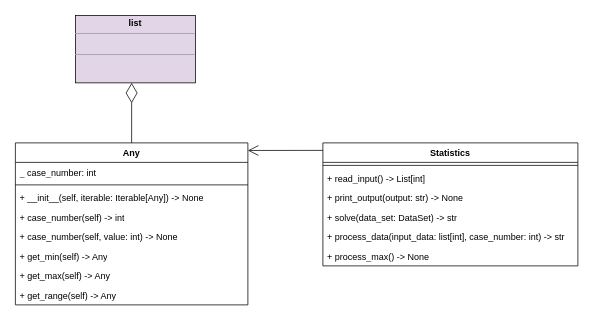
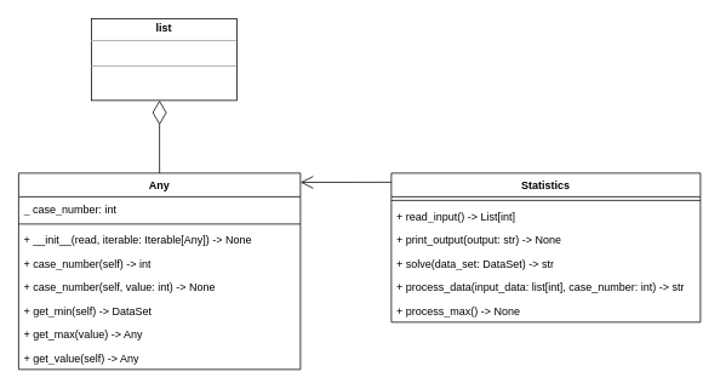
- <mxCell id="21" value="&lt;p style=&quot;margin:0px;margin-top:4px;text-align:center;&quot;&gt;&lt;b&gt;list&lt;/b&gt;&lt;/p&gt;&lt;hr size=&quot;1&quot;&gt;&lt;p style=&quot;margin:0px;margin-left:4px;&quot;&gt;&lt;br&gt;&lt;/p&gt;&lt;hr size=&quot;1&quot;&gt;&lt;p style=&quot;margin:0px;margin-left:4px;&quot;&gt;&lt;br&gt;&lt;/p&gt;" style="verticalAlign=top;align=left;overflow=fill;fontSize=12;fontFamily=Helvetica;html=1;whiteSpace=wrap;fillColor=#e1d5e7;" vertex="1" parent="1"><mxGeometry x="100" y="20" width="160" height="90" as="geometry" /></mxCell>
+ <mxCell id="21" value="&lt;p style=&quot;margin:0px;margin-top:4px;text-align:center;&quot;&gt;&lt;b&gt;list&lt;/b&gt;&lt;/p&gt;&lt;hr size=&quot;1&quot;&gt;&lt;p style=&quot;margin:0px;margin-left:4px;&quot;&gt;&lt;br&gt;&lt;/p&gt;&lt;hr size=&quot;1&quot;&gt;&lt;p style=&quot;margin:0px;margin-left:4px;&quot;&gt;&lt;br&gt;&lt;/p&gt;" style="verticalAlign=top;align=left;overflow=fill;fontSize=12;fontFamily=Helvetica;html=1;whiteSpace=wrap;" vertex="1" parent="1"><mxGeometry x="100" y="20" width="160" height="90" as="geometry" /></mxCell>
- <mxCell id="6" value="+ __init__(self, iterable: Iterable[Any]) -&amp;gt; None" style="text;strokeColor=none;fillColor=none;align=left;verticalAlign=top;spacingLeft=4;spacingRight=4;overflow=hidden;rotatable=0;points=[[0,0.5],[1,0.5]];portConstraint=eastwest;whiteSpace=wrap;html=1;" vertex="1" parent="3"><mxGeometry y="60" width="310" height="26" as="geometry" /></mxCell>
+ <mxCell id="6" value="+ __init__(read, iterable: Iterable[Any]) -&amp;gt; None" style="text;strokeColor=none;fillColor=none;align=left;verticalAlign=top;spacingLeft=4;spacingRight=4;overflow=hidden;rotatable=0;points=[[0,0.5],[1,0.5]];portConstraint=eastwest;whiteSpace=wrap;html=1;" vertex="1" parent="3"><mxGeometry y="60" width="310" height="26" as="geometry" /></mxCell>
- <mxCell id="9" value="+ get_min(self) -&amp;gt; Any" style="text;strokeColor=none;fillColor=none;align=left;verticalAlign=top;spacingLeft=4;spacingRight=4;overflow=hidden;rotatable=0;points=[[0,0.5],[1,0.5]];portConstraint=eastwest;whiteSpace=wrap;html=1;" vertex="1" parent="3"><mxGeometry y="138" width="310" height="26" as="geometry" /></mxCell>
+ <mxCell id="9" value="+ get_min(self) -&amp;gt; DataSet" style="text;strokeColor=none;fillColor=none;align=left;verticalAlign=top;spacingLeft=4;spacingRight=4;overflow=hidden;rotatable=0;points=[[0,0.5],[1,0.5]];portConstraint=eastwest;whiteSpace=wrap;html=1;" vertex="1" parent="3"><mxGeometry y="138" width="310" height="26" as="geometry" /></mxCell>
- <mxCell id="10" value="+ get_max(self) -&amp;gt; Any" style="text;strokeColor=none;fillColor=none;align=left;verticalAlign=top;spacingLeft=4;spacingRight=4;overflow=hidden;rotatable=0;points=[[0,0.5],[1,0.5]];portConstraint=eastwest;whiteSpace=wrap;html=1;" vertex="1" parent="3"><mxGeometry y="164" width="310" height="26" as="geometry" /></mxCell>
+ <mxCell id="10" value="+ get_max(value) -&amp;gt; Any" style="text;strokeColor=none;fillColor=none;align=left;verticalAlign=top;spacingLeft=4;spacingRight=4;overflow=hidden;rotatable=0;points=[[0,0.5],[1,0.5]];portConstraint=eastwest;whiteSpace=wrap;html=1;" vertex="1" parent="3"><mxGeometry y="164" width="310" height="26" as="geometry" /></mxCell>
- <mxCell id="11" value="+ get_range(self) -&amp;gt; Any" style="text;strokeColor=none;fillColor=none;align=left;verticalAlign=top;spacingLeft=4;spacingRight=4;overflow=hidden;rotatable=0;points=[[0,0.5],[1,0.5]];portConstraint=eastwest;whiteSpace=wrap;html=1;" vertex="1" parent="3"><mxGeometry y="190" width="310" height="26" as="geometry" /></mxCell>
+ <mxCell id="11" value="+ get_value(self) -&amp;gt; Any" style="text;strokeColor=none;fillColor=none;align=left;verticalAlign=top;spacingLeft=4;spacingRight=4;overflow=hidden;rotatable=0;points=[[0,0.5],[1,0.5]];portConstraint=eastwest;whiteSpace=wrap;html=1;" vertex="1" parent="3"><mxGeometry y="190" width="310" height="26" as="geometry" /></mxCell>
